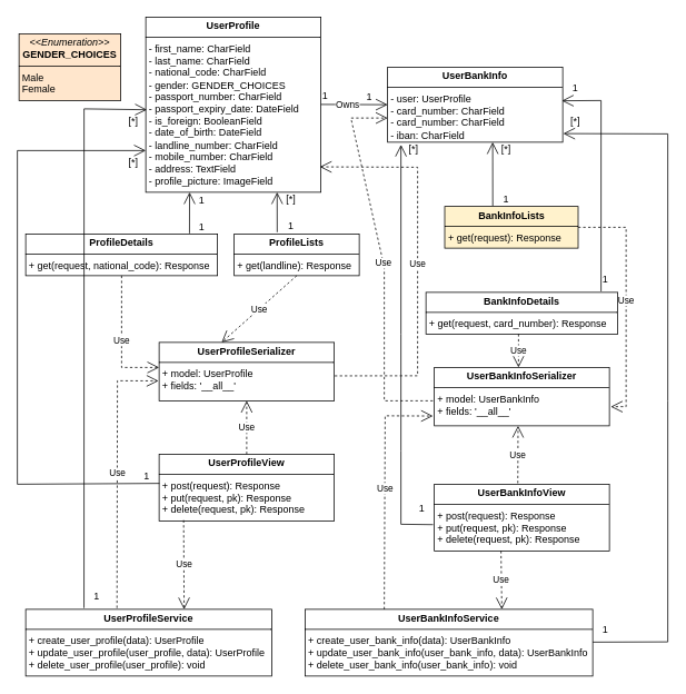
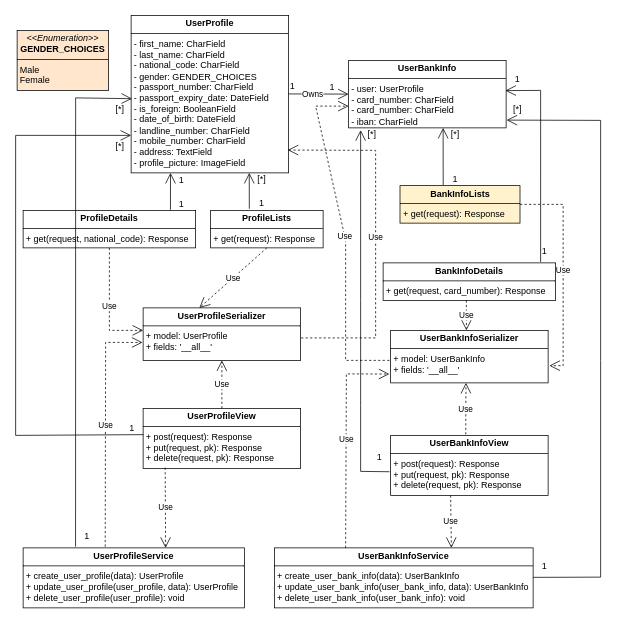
- <mxCell id="11" value="&lt;p style=&quot;margin:0px;margin-top:4px;text-align:center;&quot;&gt;&lt;b&gt;ProfileLists&lt;/b&gt;&lt;/p&gt;&lt;hr size=&quot;1&quot; style=&quot;border-style:solid;&quot;&gt;&lt;p style=&quot;margin:0px;margin-left:4px;&quot;&gt;+ get(landline): Response&lt;/p&gt;" style="verticalAlign=top;align=left;overflow=fill;html=1;whiteSpace=wrap;" parent="1" vertex="1"><mxGeometry x="280" y="280" width="150" height="50" as="geometry" /></mxCell>
+ <mxCell id="11" value="&lt;p style=&quot;margin:0px;margin-top:4px;text-align:center;&quot;&gt;&lt;b&gt;ProfileLists&lt;/b&gt;&lt;/p&gt;&lt;hr size=&quot;1&quot; style=&quot;border-style:solid;&quot;&gt;&lt;p style=&quot;margin:0px;margin-left:4px;&quot;&gt;+ get(request): Response&lt;/p&gt;" style="verticalAlign=top;align=left;overflow=fill;html=1;whiteSpace=wrap;" parent="1" vertex="1"><mxGeometry x="280" y="280" width="150" height="50" as="geometry" /></mxCell>
